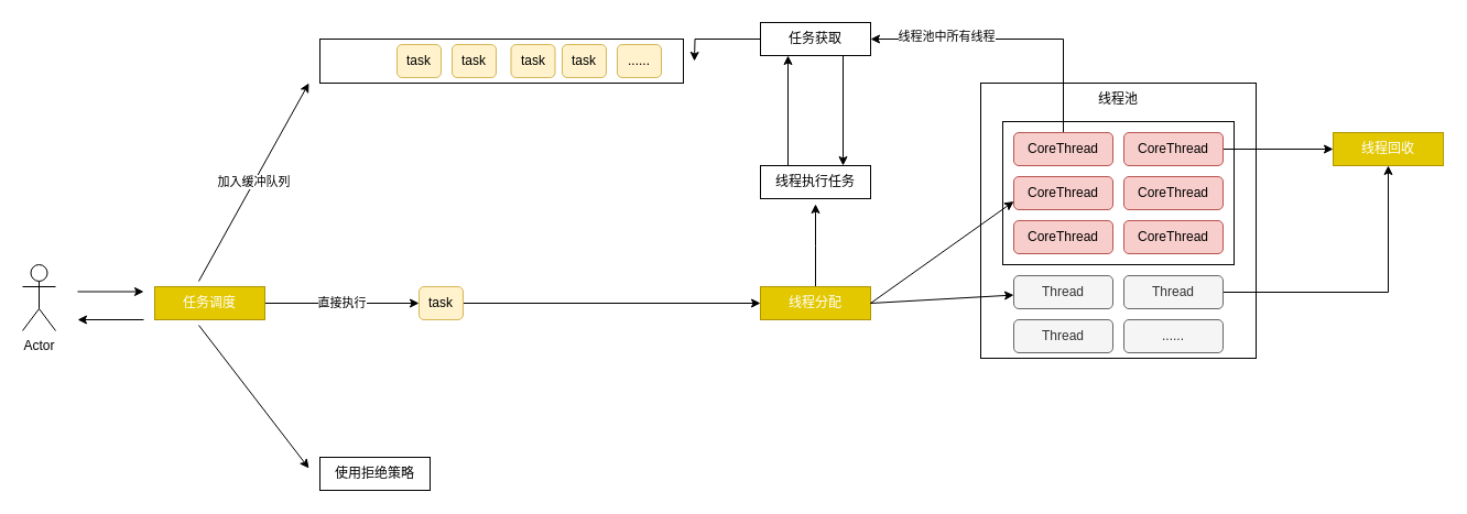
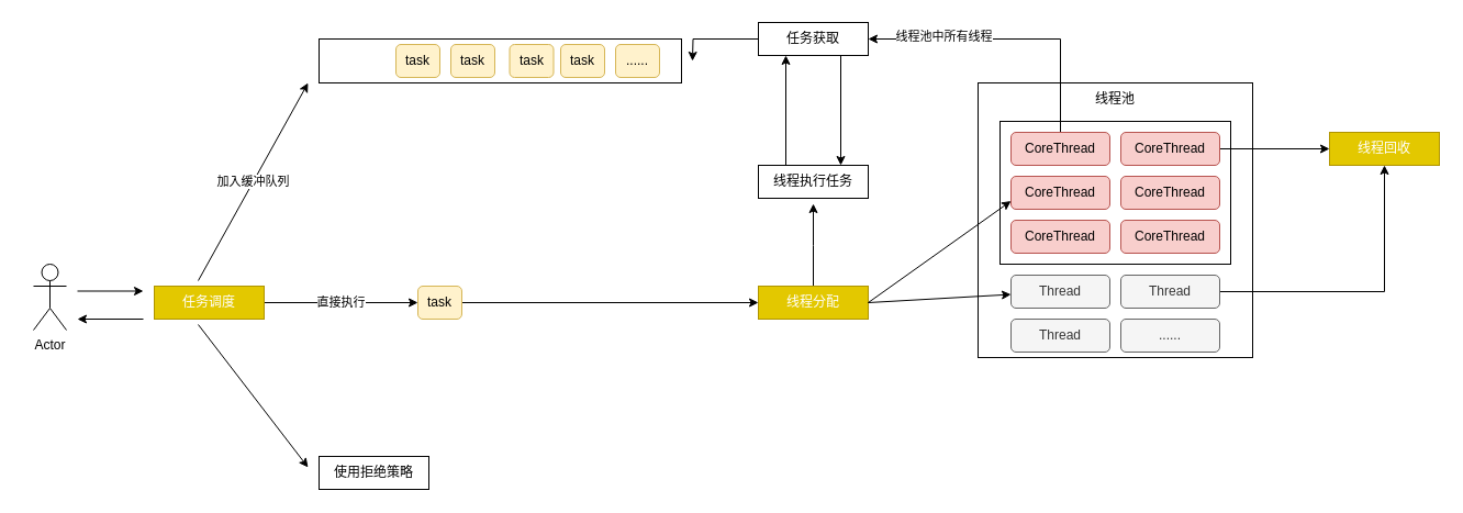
- <mxCell id="25" value="Actor" style="shape=umlActor;verticalLabelPosition=bottom;verticalAlign=top;html=1;outlineConnect=0;" vertex="1" parent="1"><mxGeometry x="20" y="240" width="30" height="60" as="geometry" /></mxCell>
+ <mxCell id="25" value="Actor" style="shape=umlActor;verticalLabelPosition=bottom;verticalAlign=top;html=1;outlineConnect=0;" vertex="1" parent="1"><mxGeometry x="30" y="240" width="30" height="60" as="geometry" /></mxCell>
